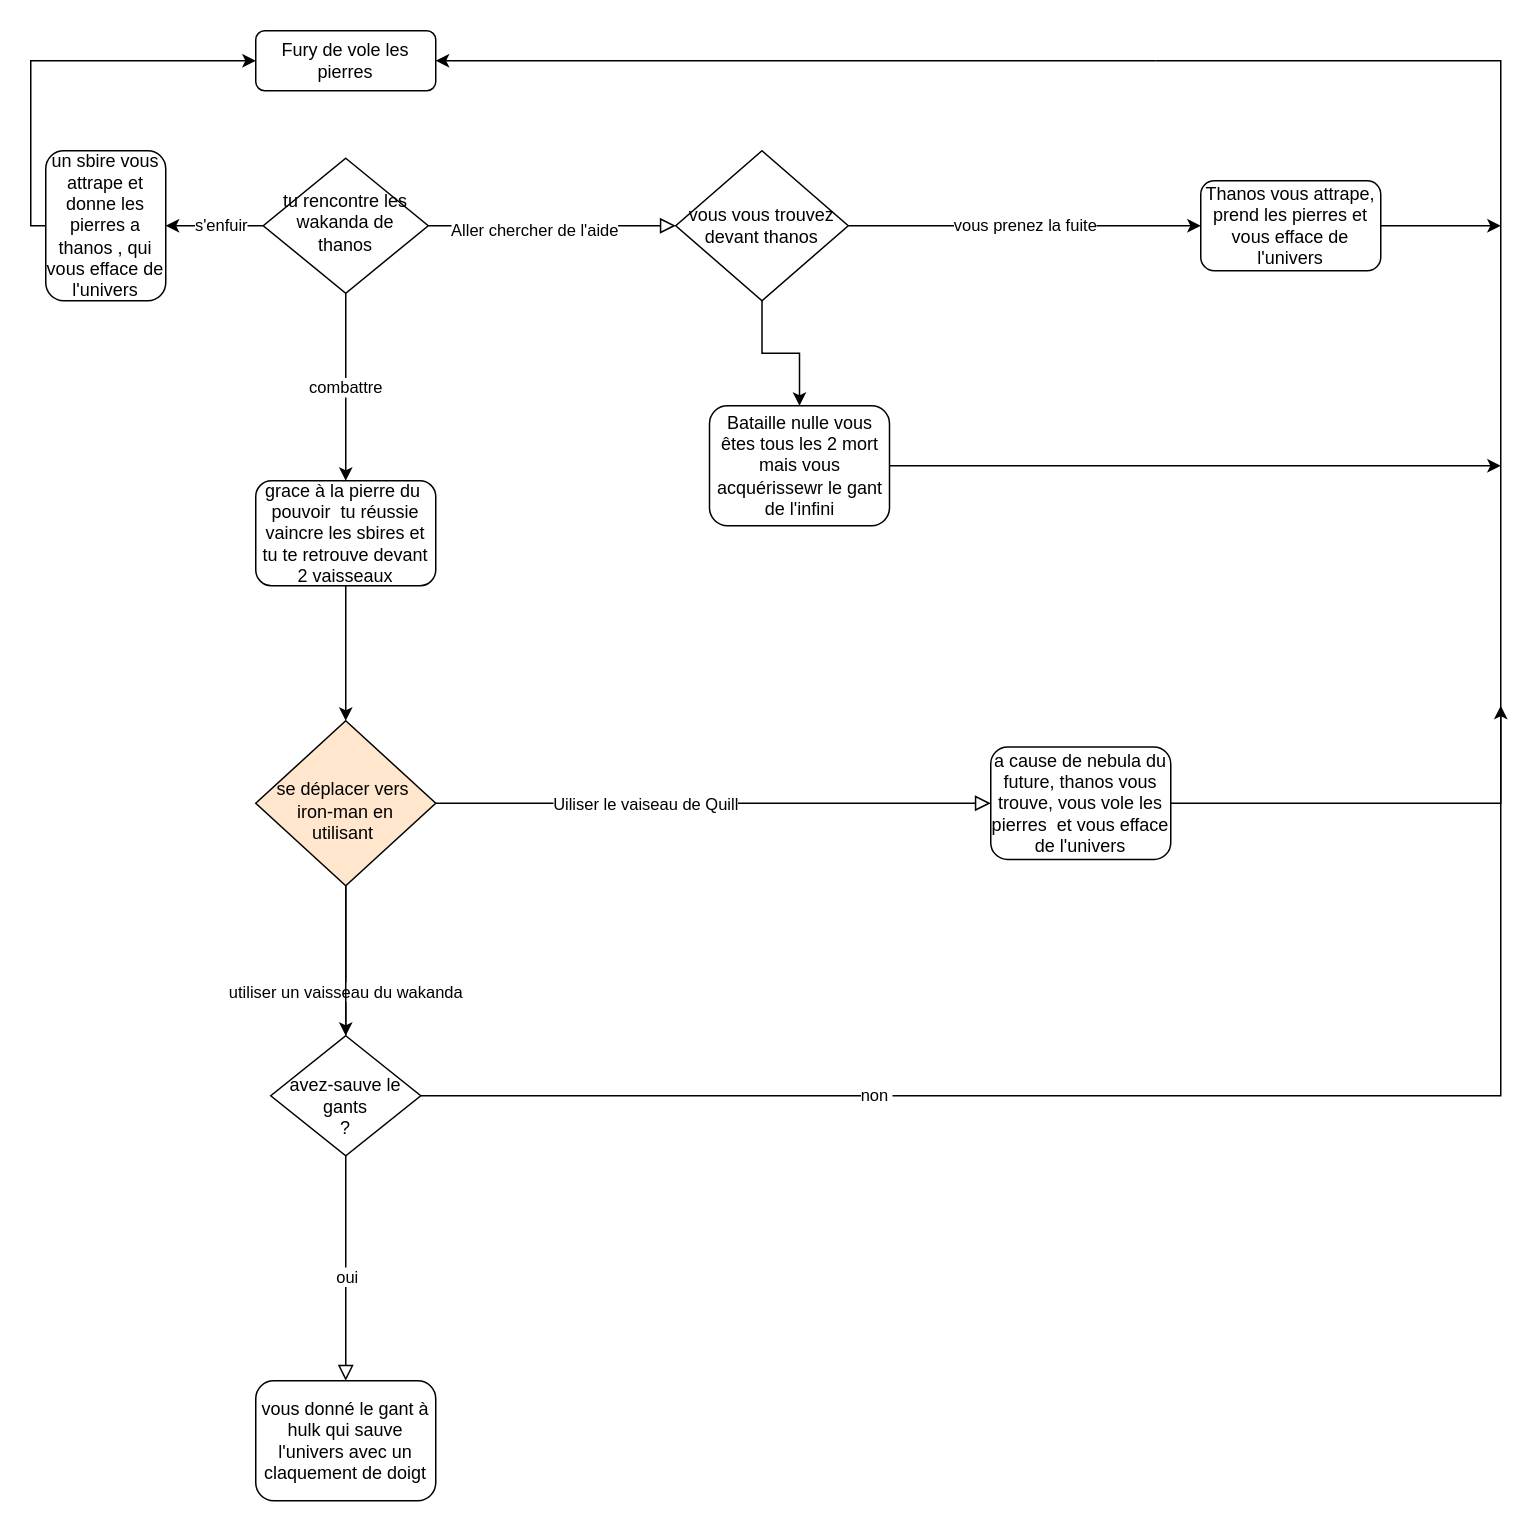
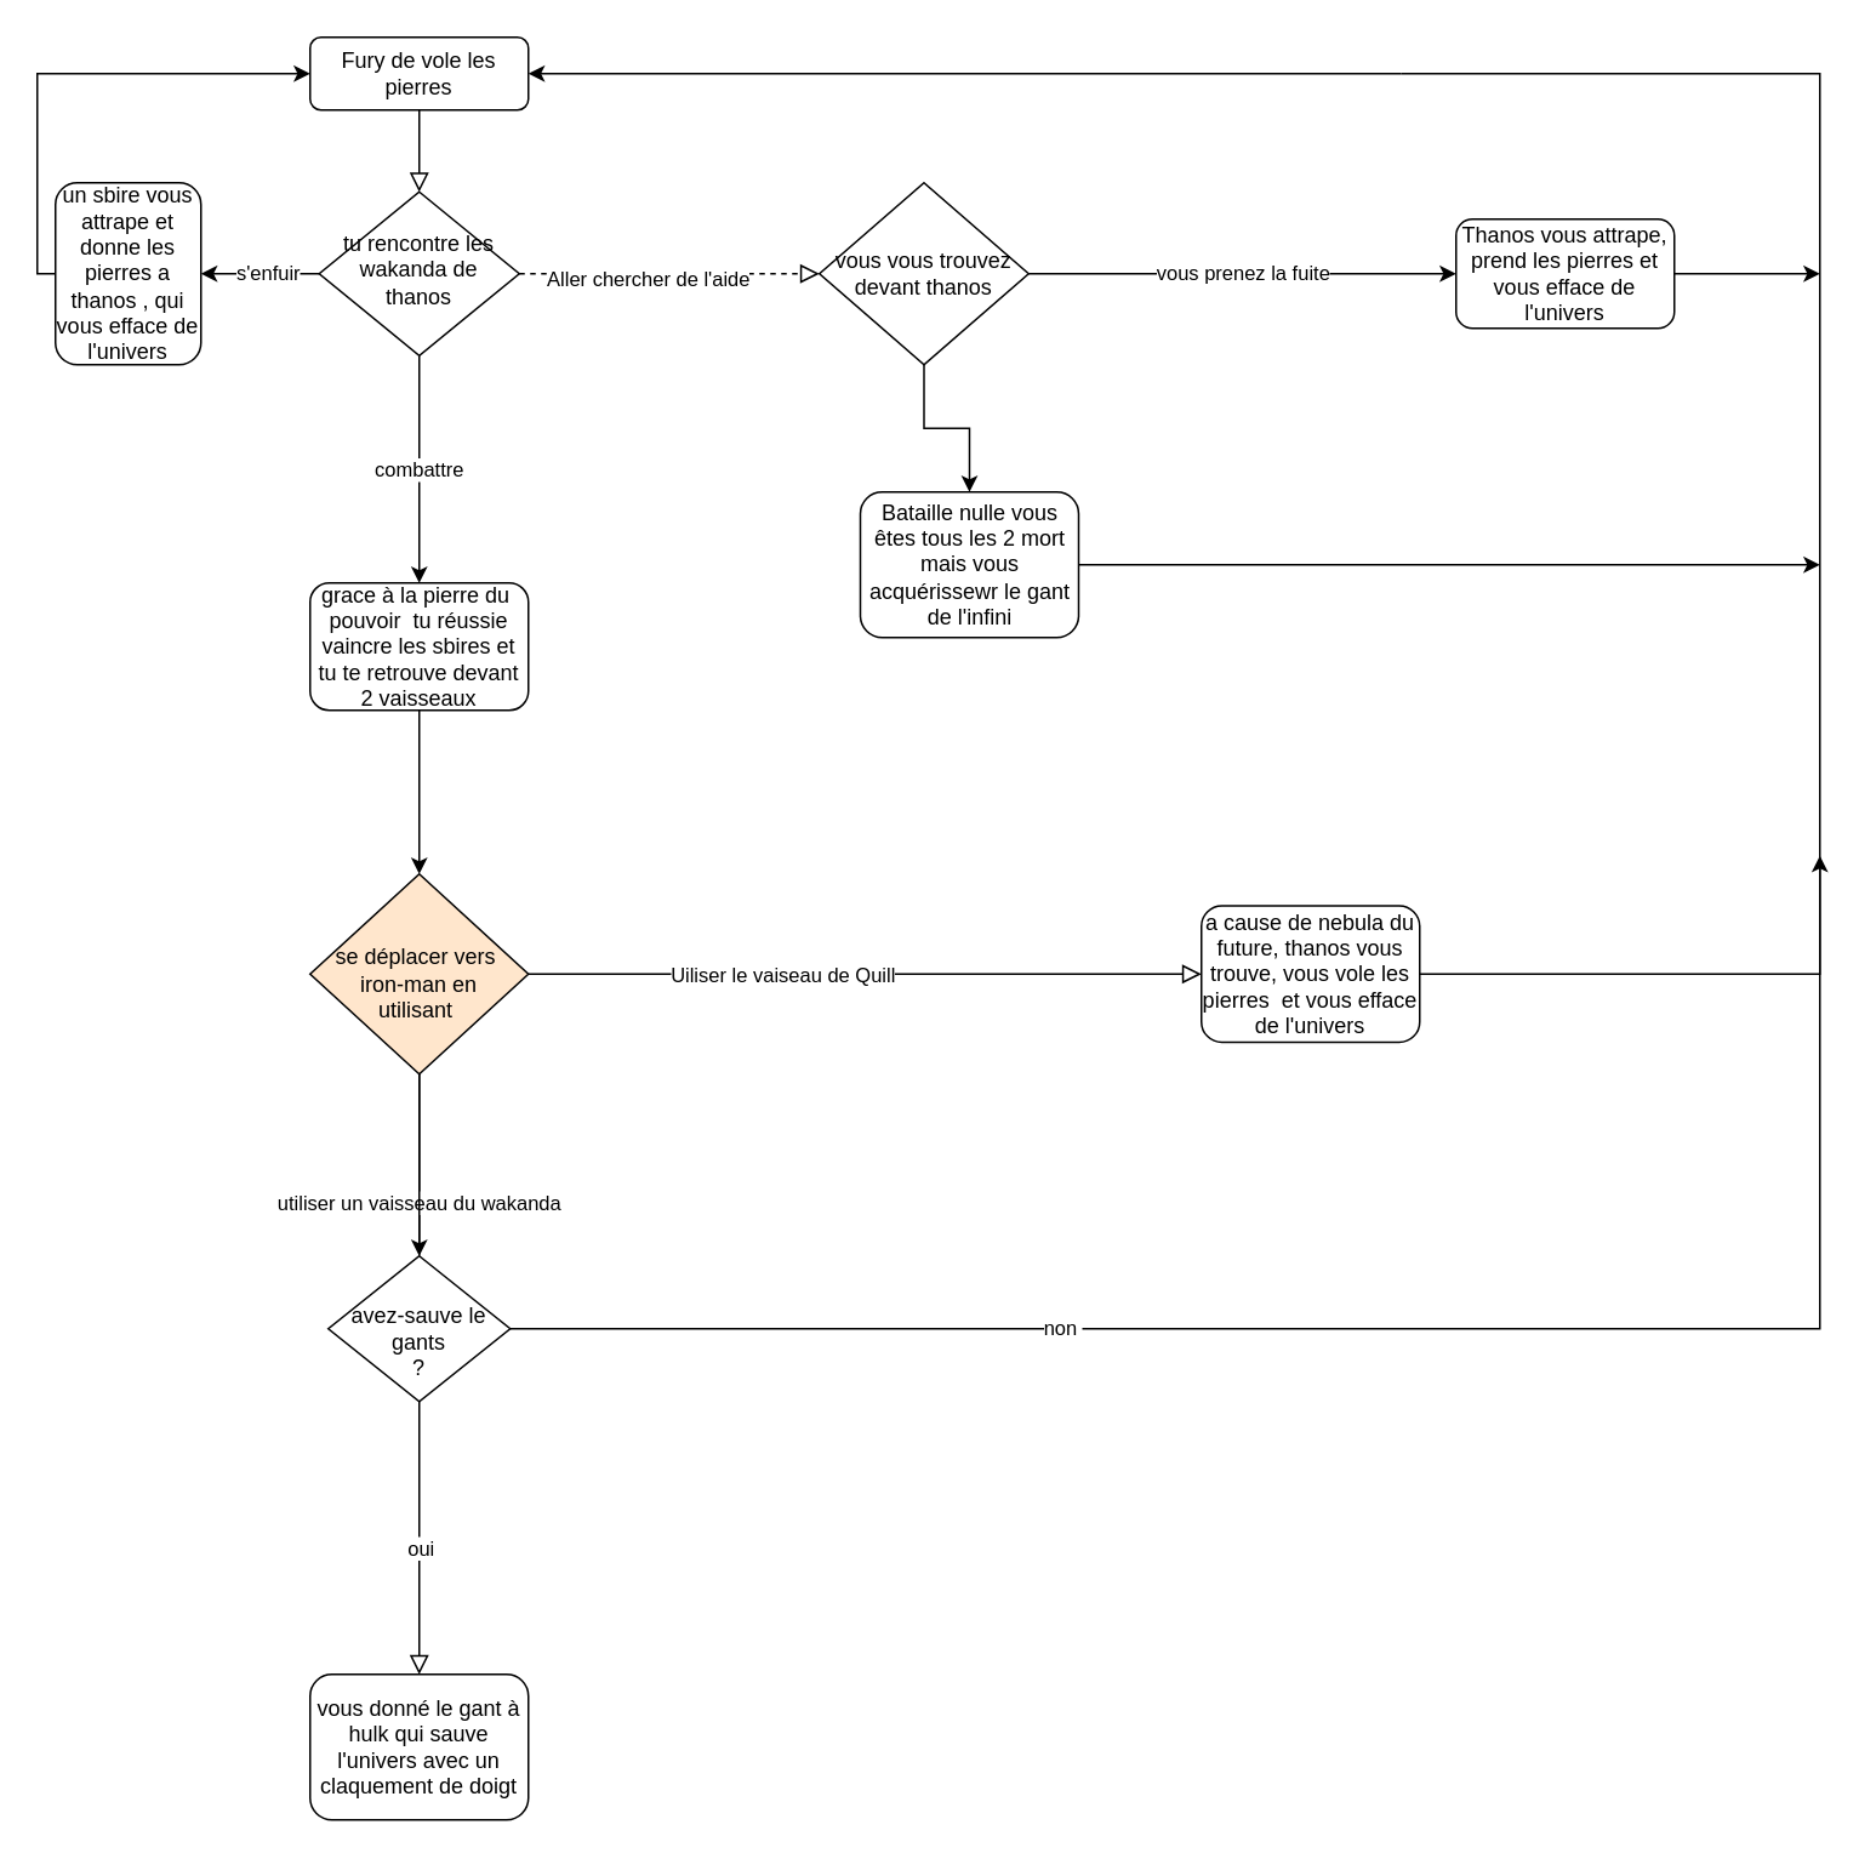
+ <mxCell id="2" value="" style="rounded=0;html=1;jettySize=auto;orthogonalLoop=1;fontSize=11;endArrow=block;endFill=0;endSize=8;strokeWidth=1;shadow=0;labelBackgroundColor=none;edgeStyle=orthogonalEdgeStyle;" parent="1" source="3" target="8" edge="1"><mxGeometry relative="1" as="geometry" /></mxCell>
- <mxCell id="4" value="" style="edgeStyle=orthogonalEdgeStyle;rounded=0;html=1;jettySize=auto;orthogonalLoop=1;fontSize=11;endArrow=block;endFill=0;endSize=8;strokeWidth=1;shadow=0;labelBackgroundColor=none;entryX=0;entryY=0.5;entryDx=0;entryDy=0;" parent="1" source="8" target="28" edge="1"><mxGeometry y="10" relative="1" as="geometry"><mxPoint as="offset" /><mxPoint x="460" y="150" as="targetPoint" /></mxGeometry></mxCell>
+ <mxCell id="4" value="" style="edgeStyle=orthogonalEdgeStyle;rounded=0;html=1;jettySize=auto;orthogonalLoop=1;fontSize=11;endArrow=block;endFill=0;endSize=8;strokeWidth=1;shadow=0;labelBackgroundColor=none;entryX=0;entryY=0.5;entryDx=0;entryDy=0;dashed=1;" parent="1" source="8" target="28" edge="1"><mxGeometry y="10" relative="1" as="geometry"><mxPoint as="offset" /><mxPoint x="460" y="150" as="targetPoint" /></mxGeometry></mxCell>
